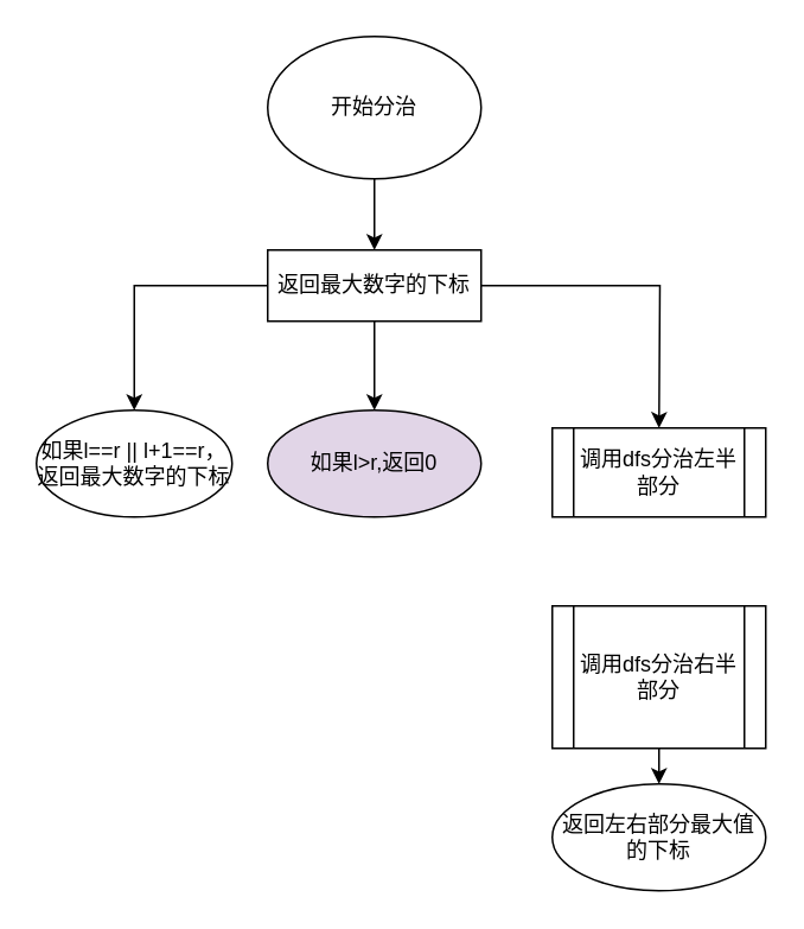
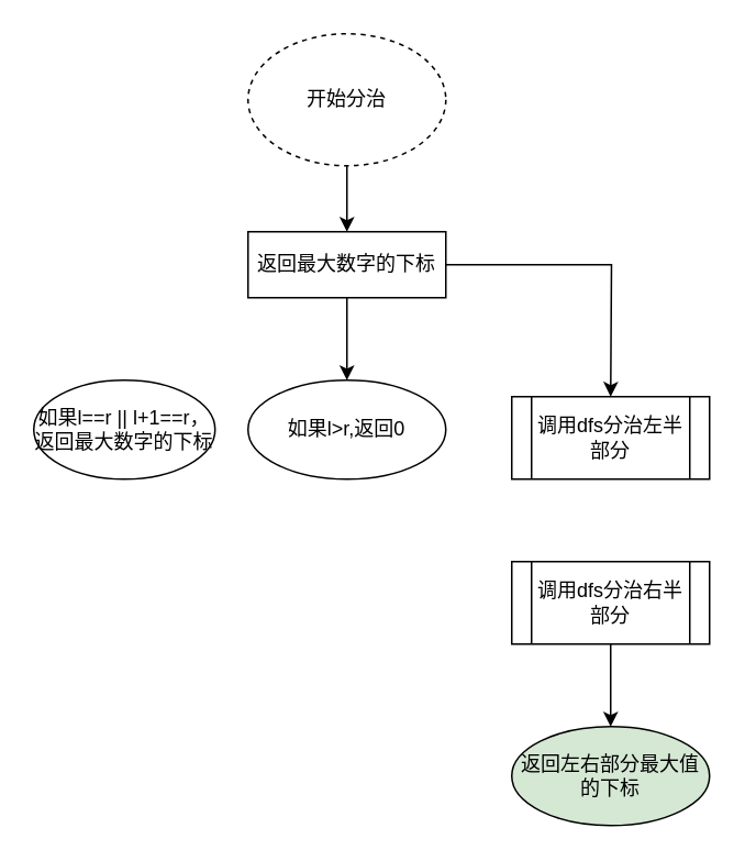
- <mxCell id="3" value="开始分治" style="ellipse;whiteSpace=wrap;html=1;" vertex="1" parent="1"><mxGeometry x="150" y="20" width="120" height="80" as="geometry" /></mxCell>
+ <mxCell id="3" value="开始分治" style="ellipse;whiteSpace=wrap;html=1;dashed=1;" vertex="1" parent="1"><mxGeometry x="150" y="20" width="120" height="80" as="geometry" /></mxCell>
- <mxCell id="5" style="edgeStyle=orthogonalEdgeStyle;rounded=0;orthogonalLoop=1;jettySize=auto;html=1;" edge="1" parent="1" source="7" target="9"><mxGeometry relative="1" as="geometry"><mxPoint x="50" y="230" as="targetPoint" /></mxGeometry></mxCell>
- <mxCell id="8" value="如果l&amp;gt;r,返回0" style="ellipse;whiteSpace=wrap;html=1;fillColor=#e1d5e7;" vertex="1" parent="1"><mxGeometry x="150" y="230" width="120" height="60" as="geometry" /></mxCell>
+ <mxCell id="8" value="如果l&amp;gt;r,返回0" style="ellipse;whiteSpace=wrap;html=1;" vertex="1" parent="1"><mxGeometry x="150" y="230" width="120" height="60" as="geometry" /></mxCell>
- <mxCell id="12" value="调用dfs分治右半部分" style="shape=process;whiteSpace=wrap;html=1;backgroundOutline=1;" vertex="1" parent="1"><mxGeometry x="310" y="340" width="120" height="80" as="geometry" /></mxCell>
+ <mxCell id="12" value="调用dfs分治右半部分" style="shape=process;whiteSpace=wrap;html=1;backgroundOutline=1;" vertex="1" parent="1"><mxGeometry x="310" y="340" width="120" height="50" as="geometry" /></mxCell>
- <mxCell id="13" value="返回左右部分最大值的下标" style="ellipse;whiteSpace=wrap;html=1;" vertex="1" parent="1"><mxGeometry x="310" y="440" width="120" height="60" as="geometry" /></mxCell>
+ <mxCell id="13" value="返回左右部分最大值的下标" style="ellipse;whiteSpace=wrap;html=1;fillColor=#d5e8d4;" vertex="1" parent="1"><mxGeometry x="310" y="440" width="120" height="60" as="geometry" /></mxCell>
